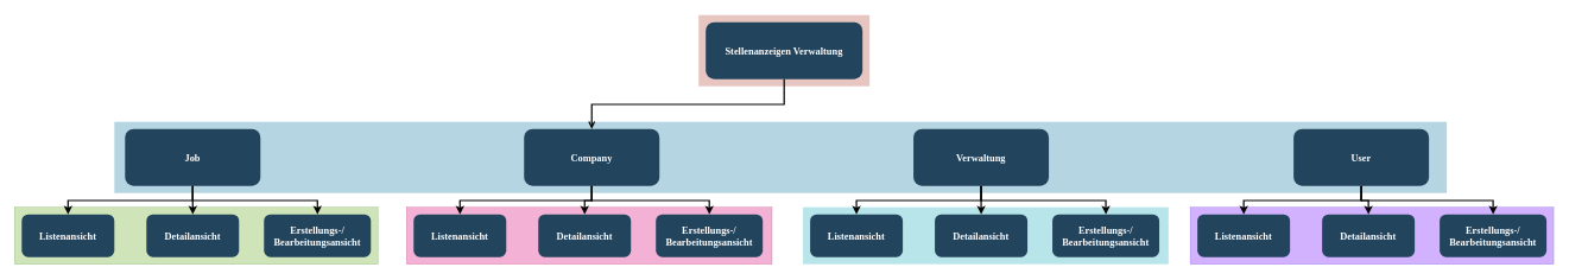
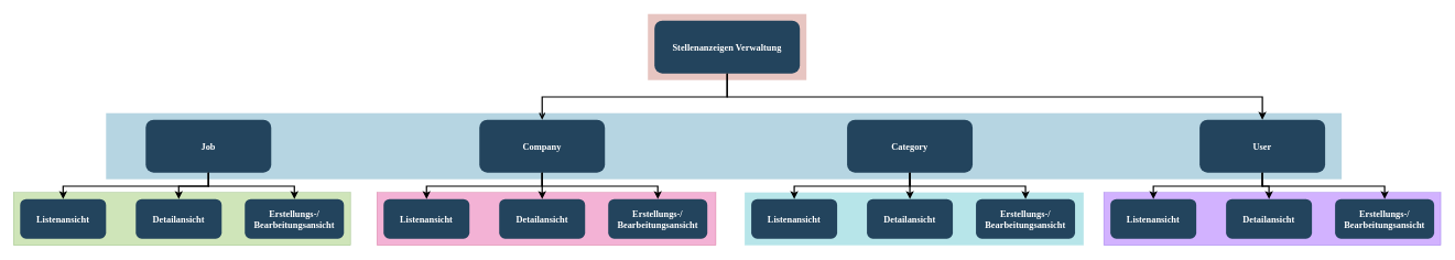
+ <mxCell id="6" value="" style="edgeStyle=elbowEdgeStyle;elbow=vertical;strokeWidth=2;rounded=0" parent="1" source="5" target="23" edge="1"><mxGeometry x="337" y="215.5" width="100" height="100" as="geometry"><mxPoint x="587" y="160.5" as="sourcePoint" /><mxPoint x="1707" y="180.5" as="targetPoint" /></mxGeometry></mxCell>
- <mxCell id="15" value="Job" style="rounded=1;fillColor=#23445D;gradientColor=none;strokeColor=none;fontColor=#FFFFFF;fontStyle=1;fontFamily=Tahoma;fontSize=14" vertex="1" parent="1"><mxGeometry x="175" y="180.5" width="190" height="80" as="geometry" /></mxCell>
+ <mxCell id="15" value="Job" style="rounded=1;fillColor=#23445D;gradientColor=none;strokeColor=none;fontColor=#FFFFFF;fontStyle=1;fontFamily=Tahoma;fontSize=14" vertex="1" parent="1"><mxGeometry x="220" y="180.5" width="190" height="80" as="geometry" /></mxCell>
- <mxCell id="7" value="Company" style="rounded=1;fillColor=#23445D;gradientColor=none;strokeColor=none;fontColor=#FFFFFF;fontStyle=1;fontFamily=Tahoma;fontSize=14" parent="1" vertex="1"><mxGeometry x="735" y="180.5" width="190" height="80" as="geometry" /></mxCell>
+ <mxCell id="7" value="Company" style="rounded=1;fillColor=#23445D;gradientColor=none;strokeColor=none;fontColor=#FFFFFF;fontStyle=1;fontFamily=Tahoma;fontSize=14" parent="1" vertex="1"><mxGeometry x="725" y="180.5" width="190" height="80" as="geometry" /></mxCell>
- <mxCell id="30" value="Verwaltung" style="rounded=1;fillColor=#23445D;gradientColor=none;strokeColor=none;fontColor=#FFFFFF;fontStyle=1;fontFamily=Tahoma;fontSize=14" vertex="1" parent="1"><mxGeometry x="1281.5" y="180.5" width="190" height="80" as="geometry" /></mxCell>
+ <mxCell id="30" value="Category" style="rounded=1;fillColor=#23445D;gradientColor=none;strokeColor=none;fontColor=#FFFFFF;fontStyle=1;fontFamily=Tahoma;fontSize=14" vertex="1" parent="1"><mxGeometry x="1281.5" y="180.5" width="190" height="80" as="geometry" /></mxCell>
